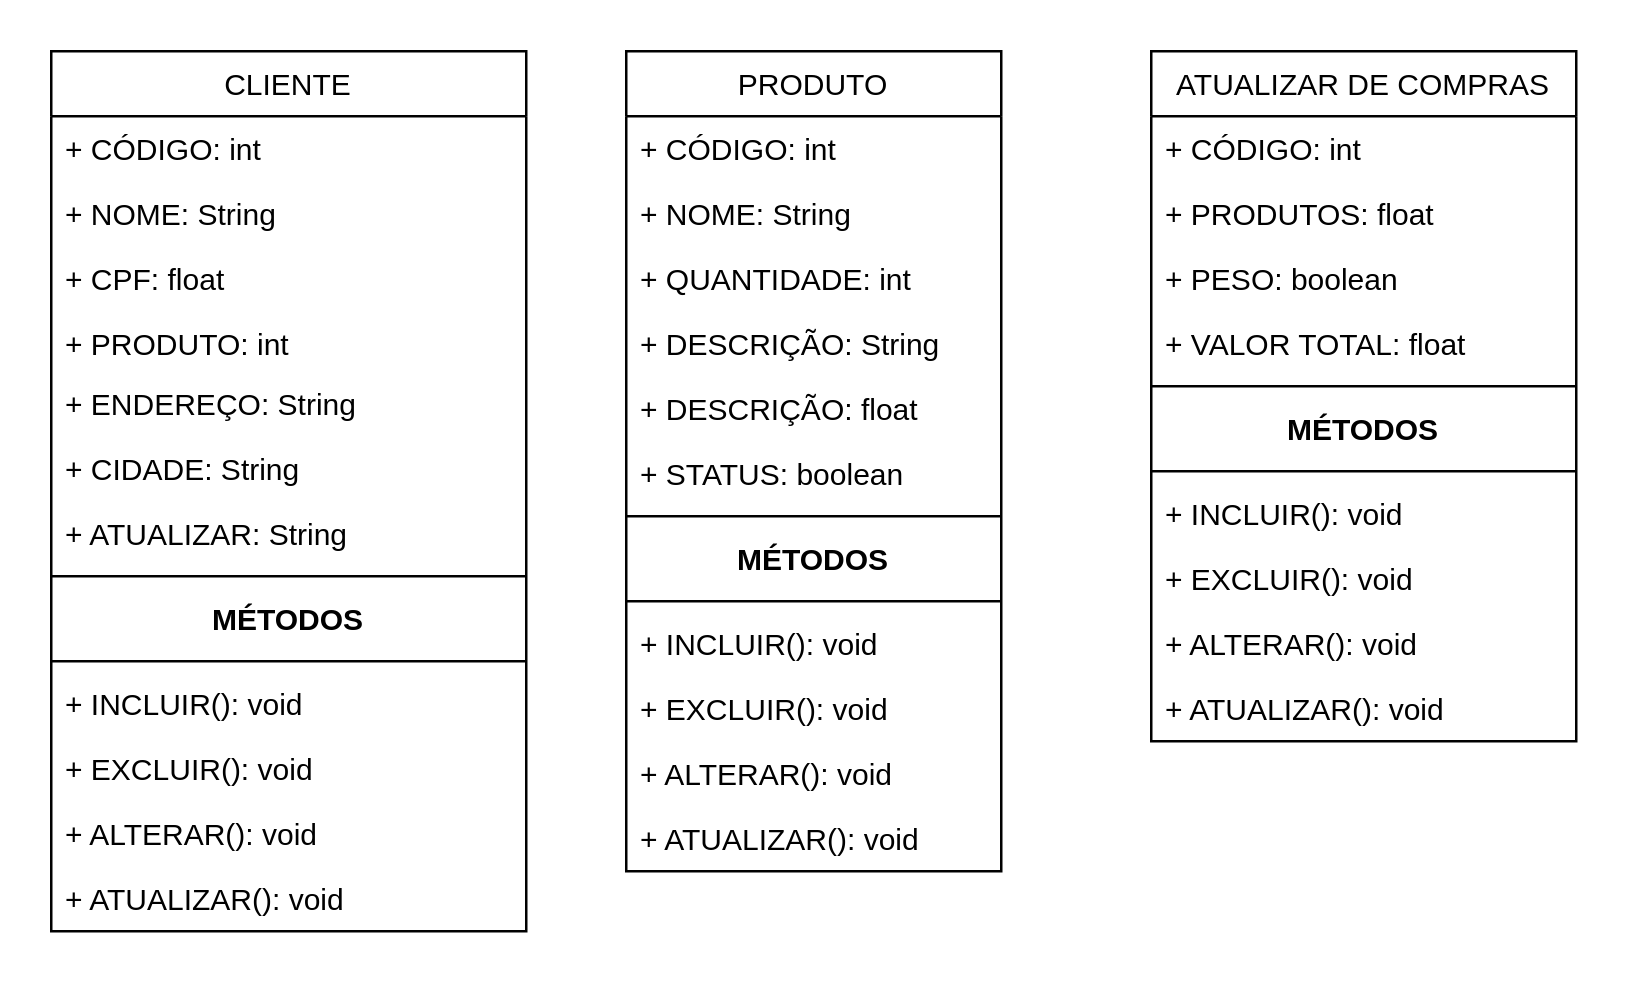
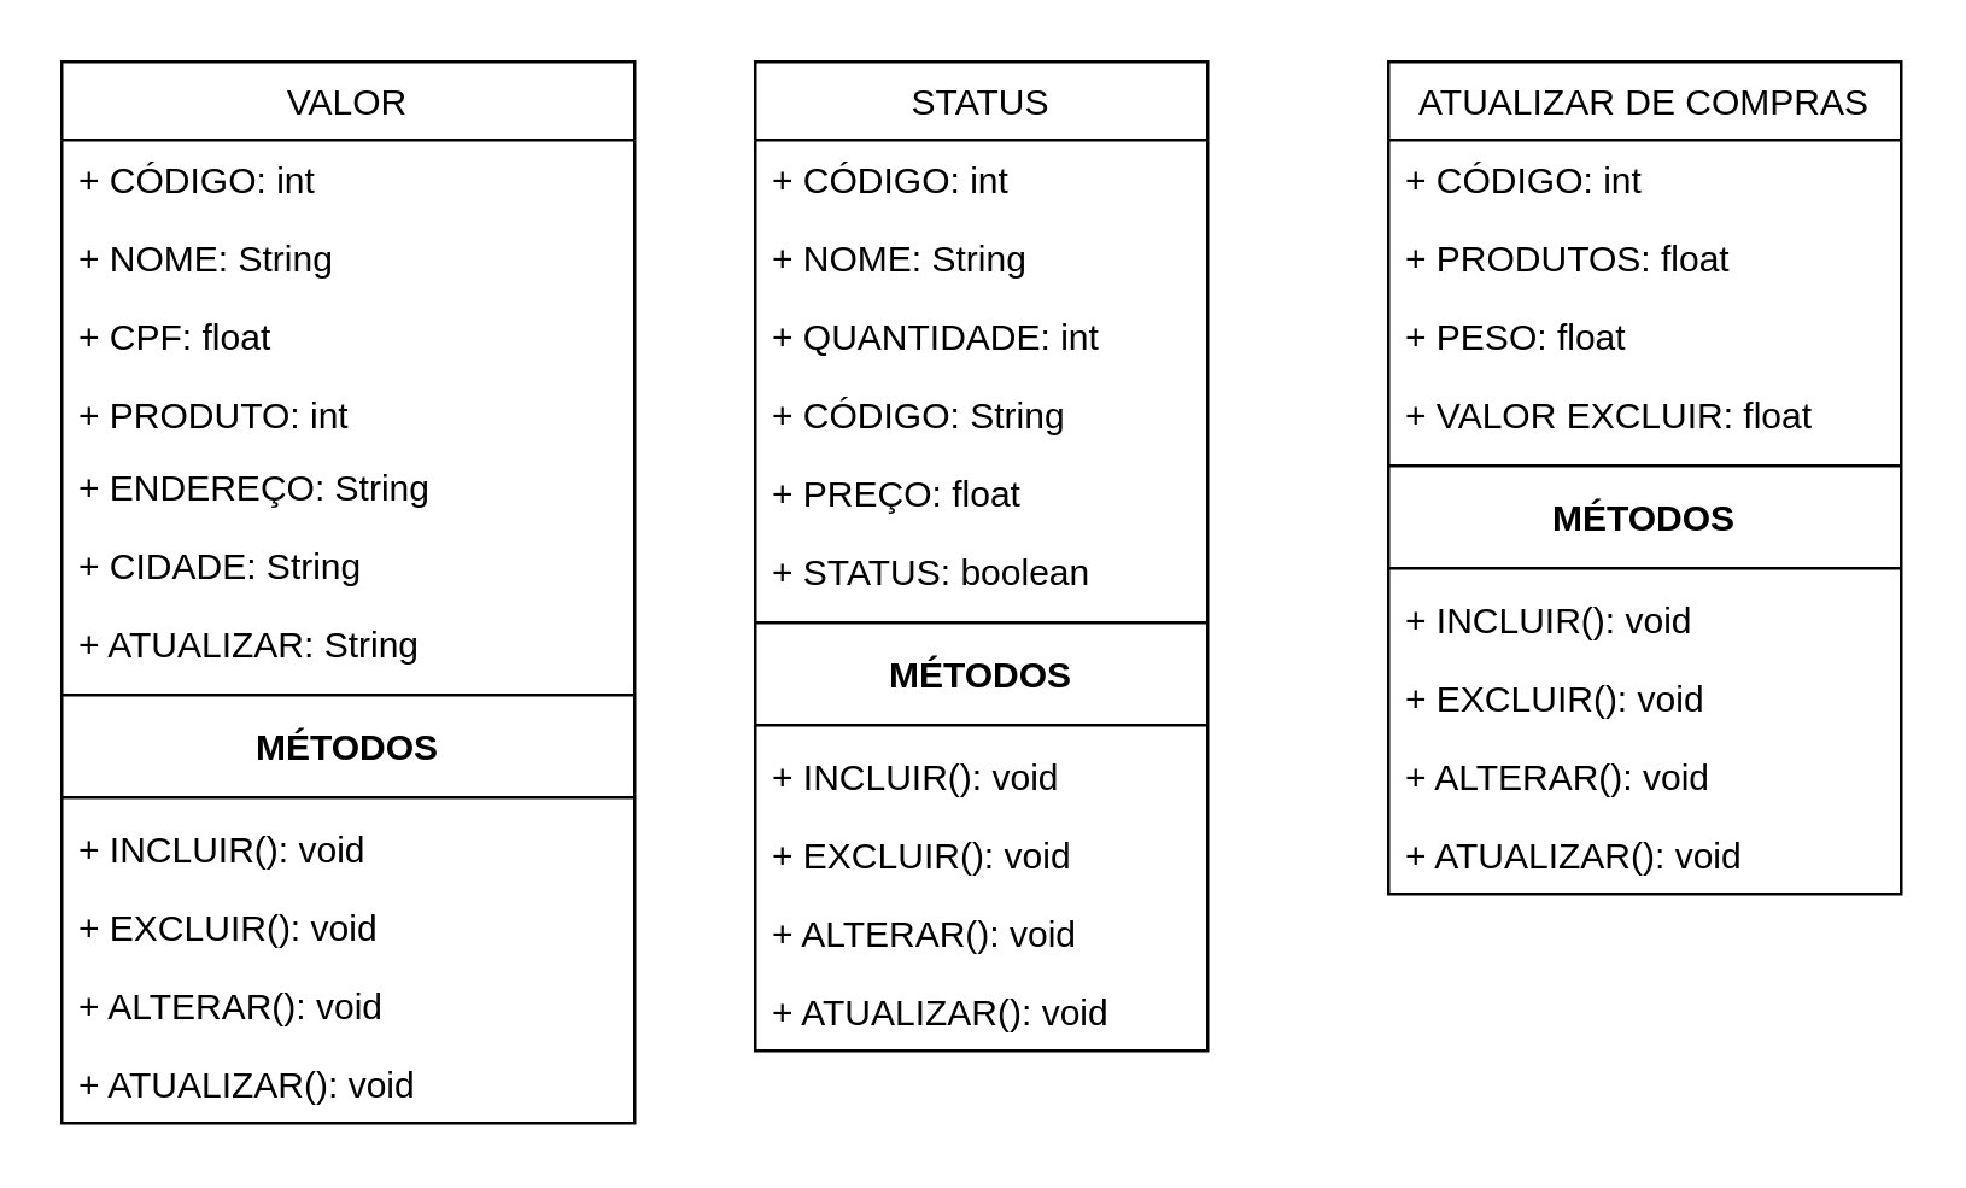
- <mxCell id="2" value="CLIENTE" style="swimlane;fontStyle=0;childLayout=stackLayout;horizontal=1;startSize=26;fillColor=none;horizontalStack=0;resizeParent=1;resizeParentMax=0;resizeLast=0;collapsible=1;marginBottom=0;" vertex="1" parent="1"><mxGeometry x="20" y="20" width="190" height="352" as="geometry"><mxRectangle x="40" y="120" width="80" height="26" as="alternateBounds" /></mxGeometry></mxCell>
+ <mxCell id="2" value="VALOR" style="swimlane;fontStyle=0;childLayout=stackLayout;horizontal=1;startSize=26;fillColor=none;horizontalStack=0;resizeParent=1;resizeParentMax=0;resizeLast=0;collapsible=1;marginBottom=0;" vertex="1" parent="1"><mxGeometry x="20" y="20" width="190" height="352" as="geometry"><mxRectangle x="40" y="120" width="80" height="26" as="alternateBounds" /></mxGeometry></mxCell>
- <mxCell id="17" value="PRODUTO" style="swimlane;fontStyle=0;childLayout=stackLayout;horizontal=1;startSize=26;fillColor=none;horizontalStack=0;resizeParent=1;resizeParentMax=0;resizeLast=0;collapsible=1;marginBottom=0;" vertex="1" parent="1"><mxGeometry x="250" y="20" width="150" height="328" as="geometry"><mxRectangle x="40" y="120" width="80" height="26" as="alternateBounds" /></mxGeometry></mxCell>
+ <mxCell id="17" value="STATUS" style="swimlane;fontStyle=0;childLayout=stackLayout;horizontal=1;startSize=26;fillColor=none;horizontalStack=0;resizeParent=1;resizeParentMax=0;resizeLast=0;collapsible=1;marginBottom=0;" vertex="1" parent="1"><mxGeometry x="250" y="20" width="150" height="328" as="geometry"><mxRectangle x="40" y="120" width="80" height="26" as="alternateBounds" /></mxGeometry></mxCell>
- <mxCell id="34" value="+ PESO: boolean" style="text;strokeColor=none;fillColor=none;align=left;verticalAlign=top;spacingLeft=4;spacingRight=4;overflow=hidden;rotatable=0;points=[[0,0.5],[1,0.5]];portConstraint=eastwest;" vertex="1" parent="31"><mxGeometry y="78" width="170" height="26" as="geometry" /></mxCell>
+ <mxCell id="34" value="+ PESO: float" style="text;strokeColor=none;fillColor=none;align=left;verticalAlign=top;spacingLeft=4;spacingRight=4;overflow=hidden;rotatable=0;points=[[0,0.5],[1,0.5]];portConstraint=eastwest;" vertex="1" parent="31"><mxGeometry y="78" width="170" height="26" as="geometry" /></mxCell>
- <mxCell id="21" value="+ DESCRIÇÃO: String" style="text;strokeColor=none;fillColor=none;align=left;verticalAlign=top;spacingLeft=4;spacingRight=4;overflow=hidden;rotatable=0;points=[[0,0.5],[1,0.5]];portConstraint=eastwest;" vertex="1" parent="17"><mxGeometry y="104" width="150" height="26" as="geometry" /></mxCell>
+ <mxCell id="21" value="+ CÓDIGO: String" style="text;strokeColor=none;fillColor=none;align=left;verticalAlign=top;spacingLeft=4;spacingRight=4;overflow=hidden;rotatable=0;points=[[0,0.5],[1,0.5]];portConstraint=eastwest;" vertex="1" parent="17"><mxGeometry y="104" width="150" height="26" as="geometry" /></mxCell>
- <mxCell id="35" value="+ VALOR TOTAL: float" style="text;strokeColor=none;fillColor=none;align=left;verticalAlign=top;spacingLeft=4;spacingRight=4;overflow=hidden;rotatable=0;points=[[0,0.5],[1,0.5]];portConstraint=eastwest;" vertex="1" parent="31"><mxGeometry y="104" width="170" height="26" as="geometry" /></mxCell>
+ <mxCell id="35" value="+ VALOR EXCLUIR: float" style="text;strokeColor=none;fillColor=none;align=left;verticalAlign=top;spacingLeft=4;spacingRight=4;overflow=hidden;rotatable=0;points=[[0,0.5],[1,0.5]];portConstraint=eastwest;" vertex="1" parent="31"><mxGeometry y="104" width="170" height="26" as="geometry" /></mxCell>
- <mxCell id="22" value="+ DESCRIÇÃO: float" style="text;strokeColor=none;fillColor=none;align=left;verticalAlign=top;spacingLeft=4;spacingRight=4;overflow=hidden;rotatable=0;points=[[0,0.5],[1,0.5]];portConstraint=eastwest;" vertex="1" parent="17"><mxGeometry y="130" width="150" height="26" as="geometry" /></mxCell>
+ <mxCell id="22" value="+ PREÇO: float" style="text;strokeColor=none;fillColor=none;align=left;verticalAlign=top;spacingLeft=4;spacingRight=4;overflow=hidden;rotatable=0;points=[[0,0.5],[1,0.5]];portConstraint=eastwest;" vertex="1" parent="17"><mxGeometry y="130" width="150" height="26" as="geometry" /></mxCell>
